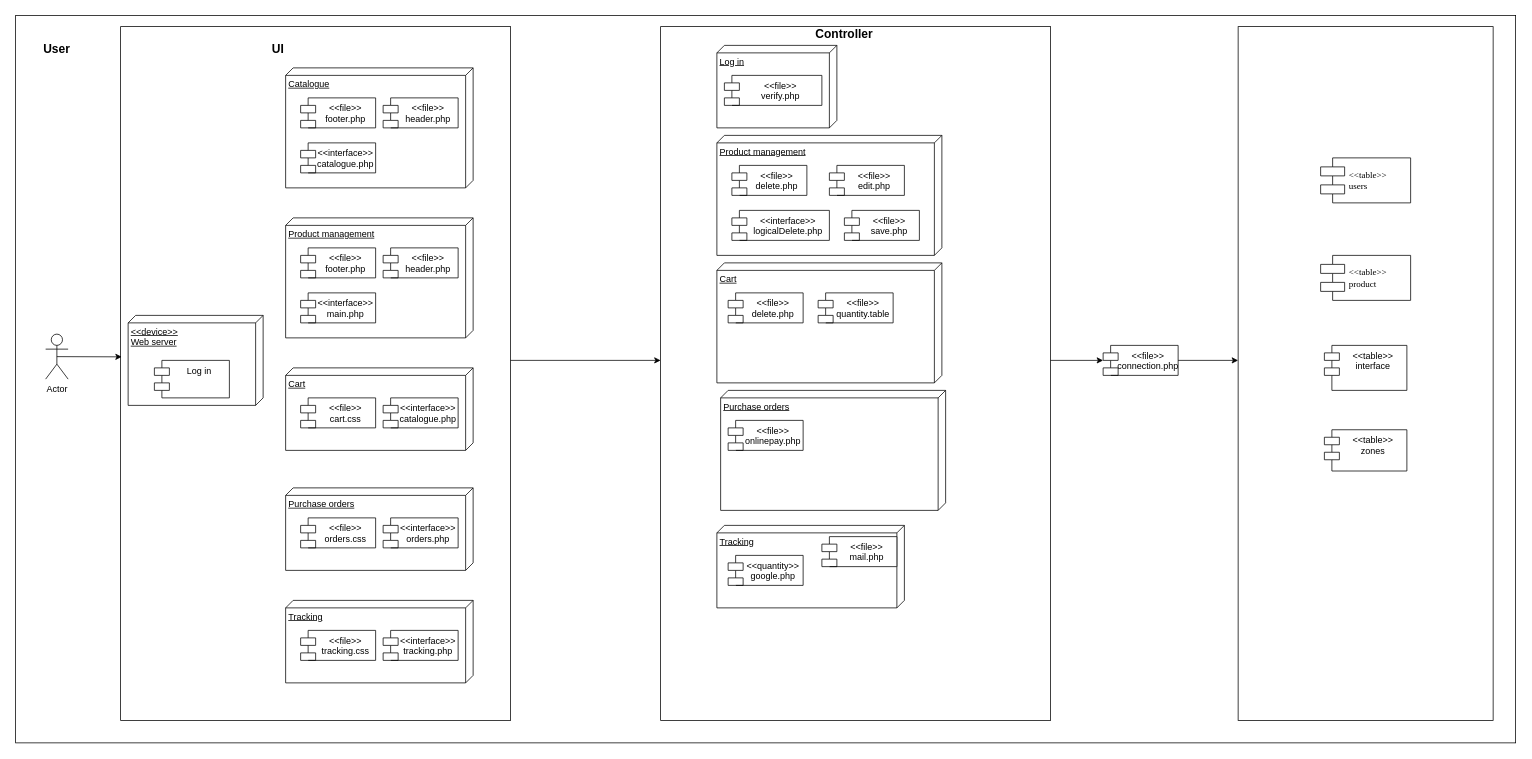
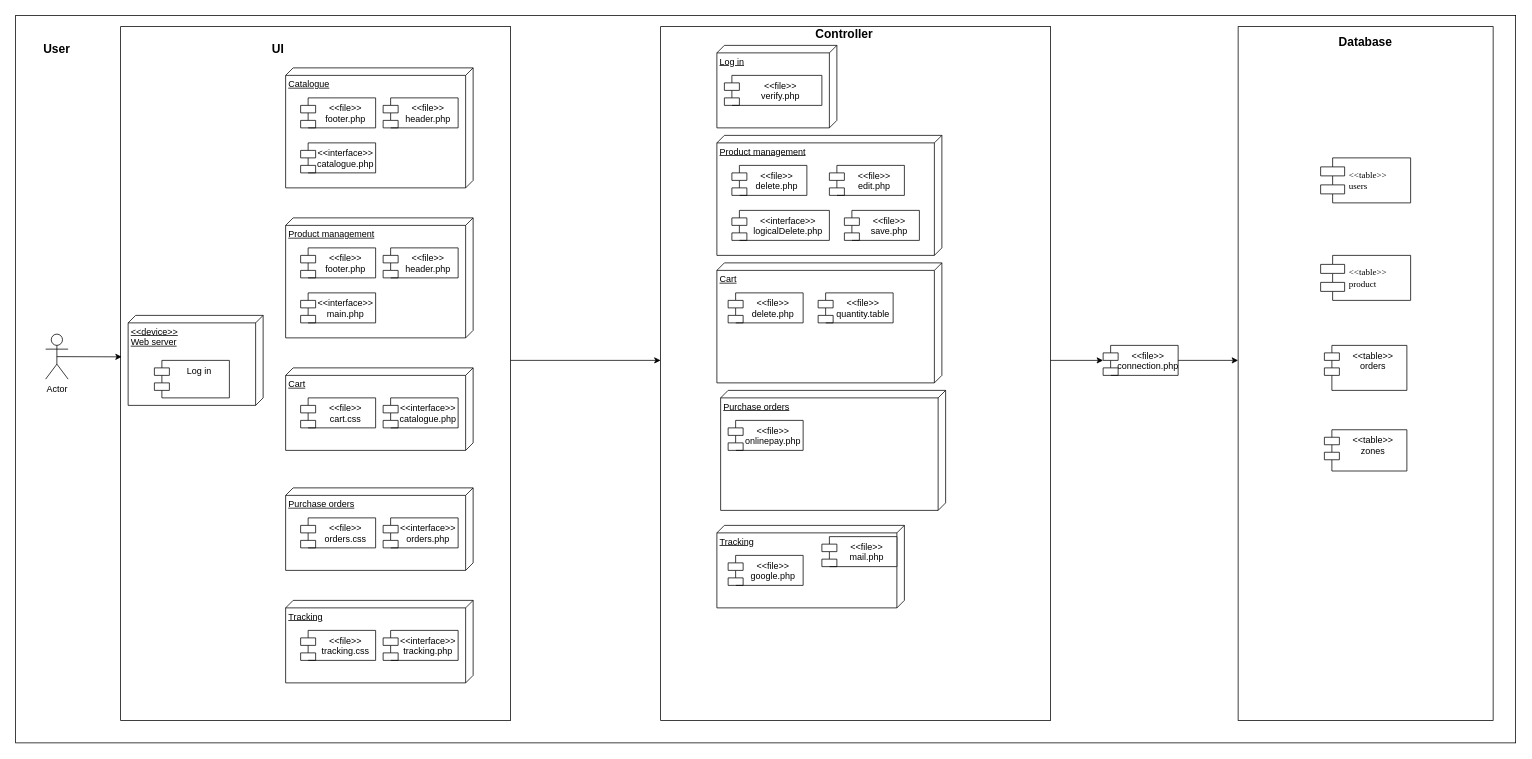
+ <mxCell id="9" value="&lt;span style=&quot;font-size: 16px;&quot;&gt;&lt;b&gt;Database&lt;br&gt;&lt;/b&gt;&lt;/span&gt;" style="text;html=1;strokeColor=none;fillColor=none;align=center;verticalAlign=middle;whiteSpace=wrap;rounded=0;" vertex="1" parent="1"><mxGeometry x="1775" y="40" width="90" height="30" as="geometry" /></mxCell>
- <mxCell id="55" value="&amp;lt;&amp;lt;table&amp;gt;&amp;gt;&lt;br&gt;interface" style="shape=module;align=left;spacingLeft=20;align=center;verticalAlign=top;whiteSpace=wrap;html=1;movable=1;resizable=1;rotatable=1;deletable=1;editable=1;locked=0;connectable=1;" vertex="1" parent="1"><mxGeometry x="1765" y="460" width="110" height="60" as="geometry" /></mxCell>
+ <mxCell id="55" value="&amp;lt;&amp;lt;table&amp;gt;&amp;gt;&lt;br&gt;orders" style="shape=module;align=left;spacingLeft=20;align=center;verticalAlign=top;whiteSpace=wrap;html=1;movable=1;resizable=1;rotatable=1;deletable=1;editable=1;locked=0;connectable=1;" vertex="1" parent="1"><mxGeometry x="1765" y="460" width="110" height="60" as="geometry" /></mxCell>
- <mxCell id="60" value="&amp;lt;&amp;lt;quantity&amp;gt;&amp;gt;&lt;br&gt;google.php" style="shape=module;align=left;spacingLeft=20;align=center;verticalAlign=top;whiteSpace=wrap;html=1;" vertex="1" parent="58"><mxGeometry x="15" y="40" width="100" height="40" as="geometry" /></mxCell>
+ <mxCell id="60" value="&amp;lt;&amp;lt;file&amp;gt;&amp;gt;&lt;br&gt;google.php" style="shape=module;align=left;spacingLeft=20;align=center;verticalAlign=top;whiteSpace=wrap;html=1;" vertex="1" parent="58"><mxGeometry x="15" y="40" width="100" height="40" as="geometry" /></mxCell>
